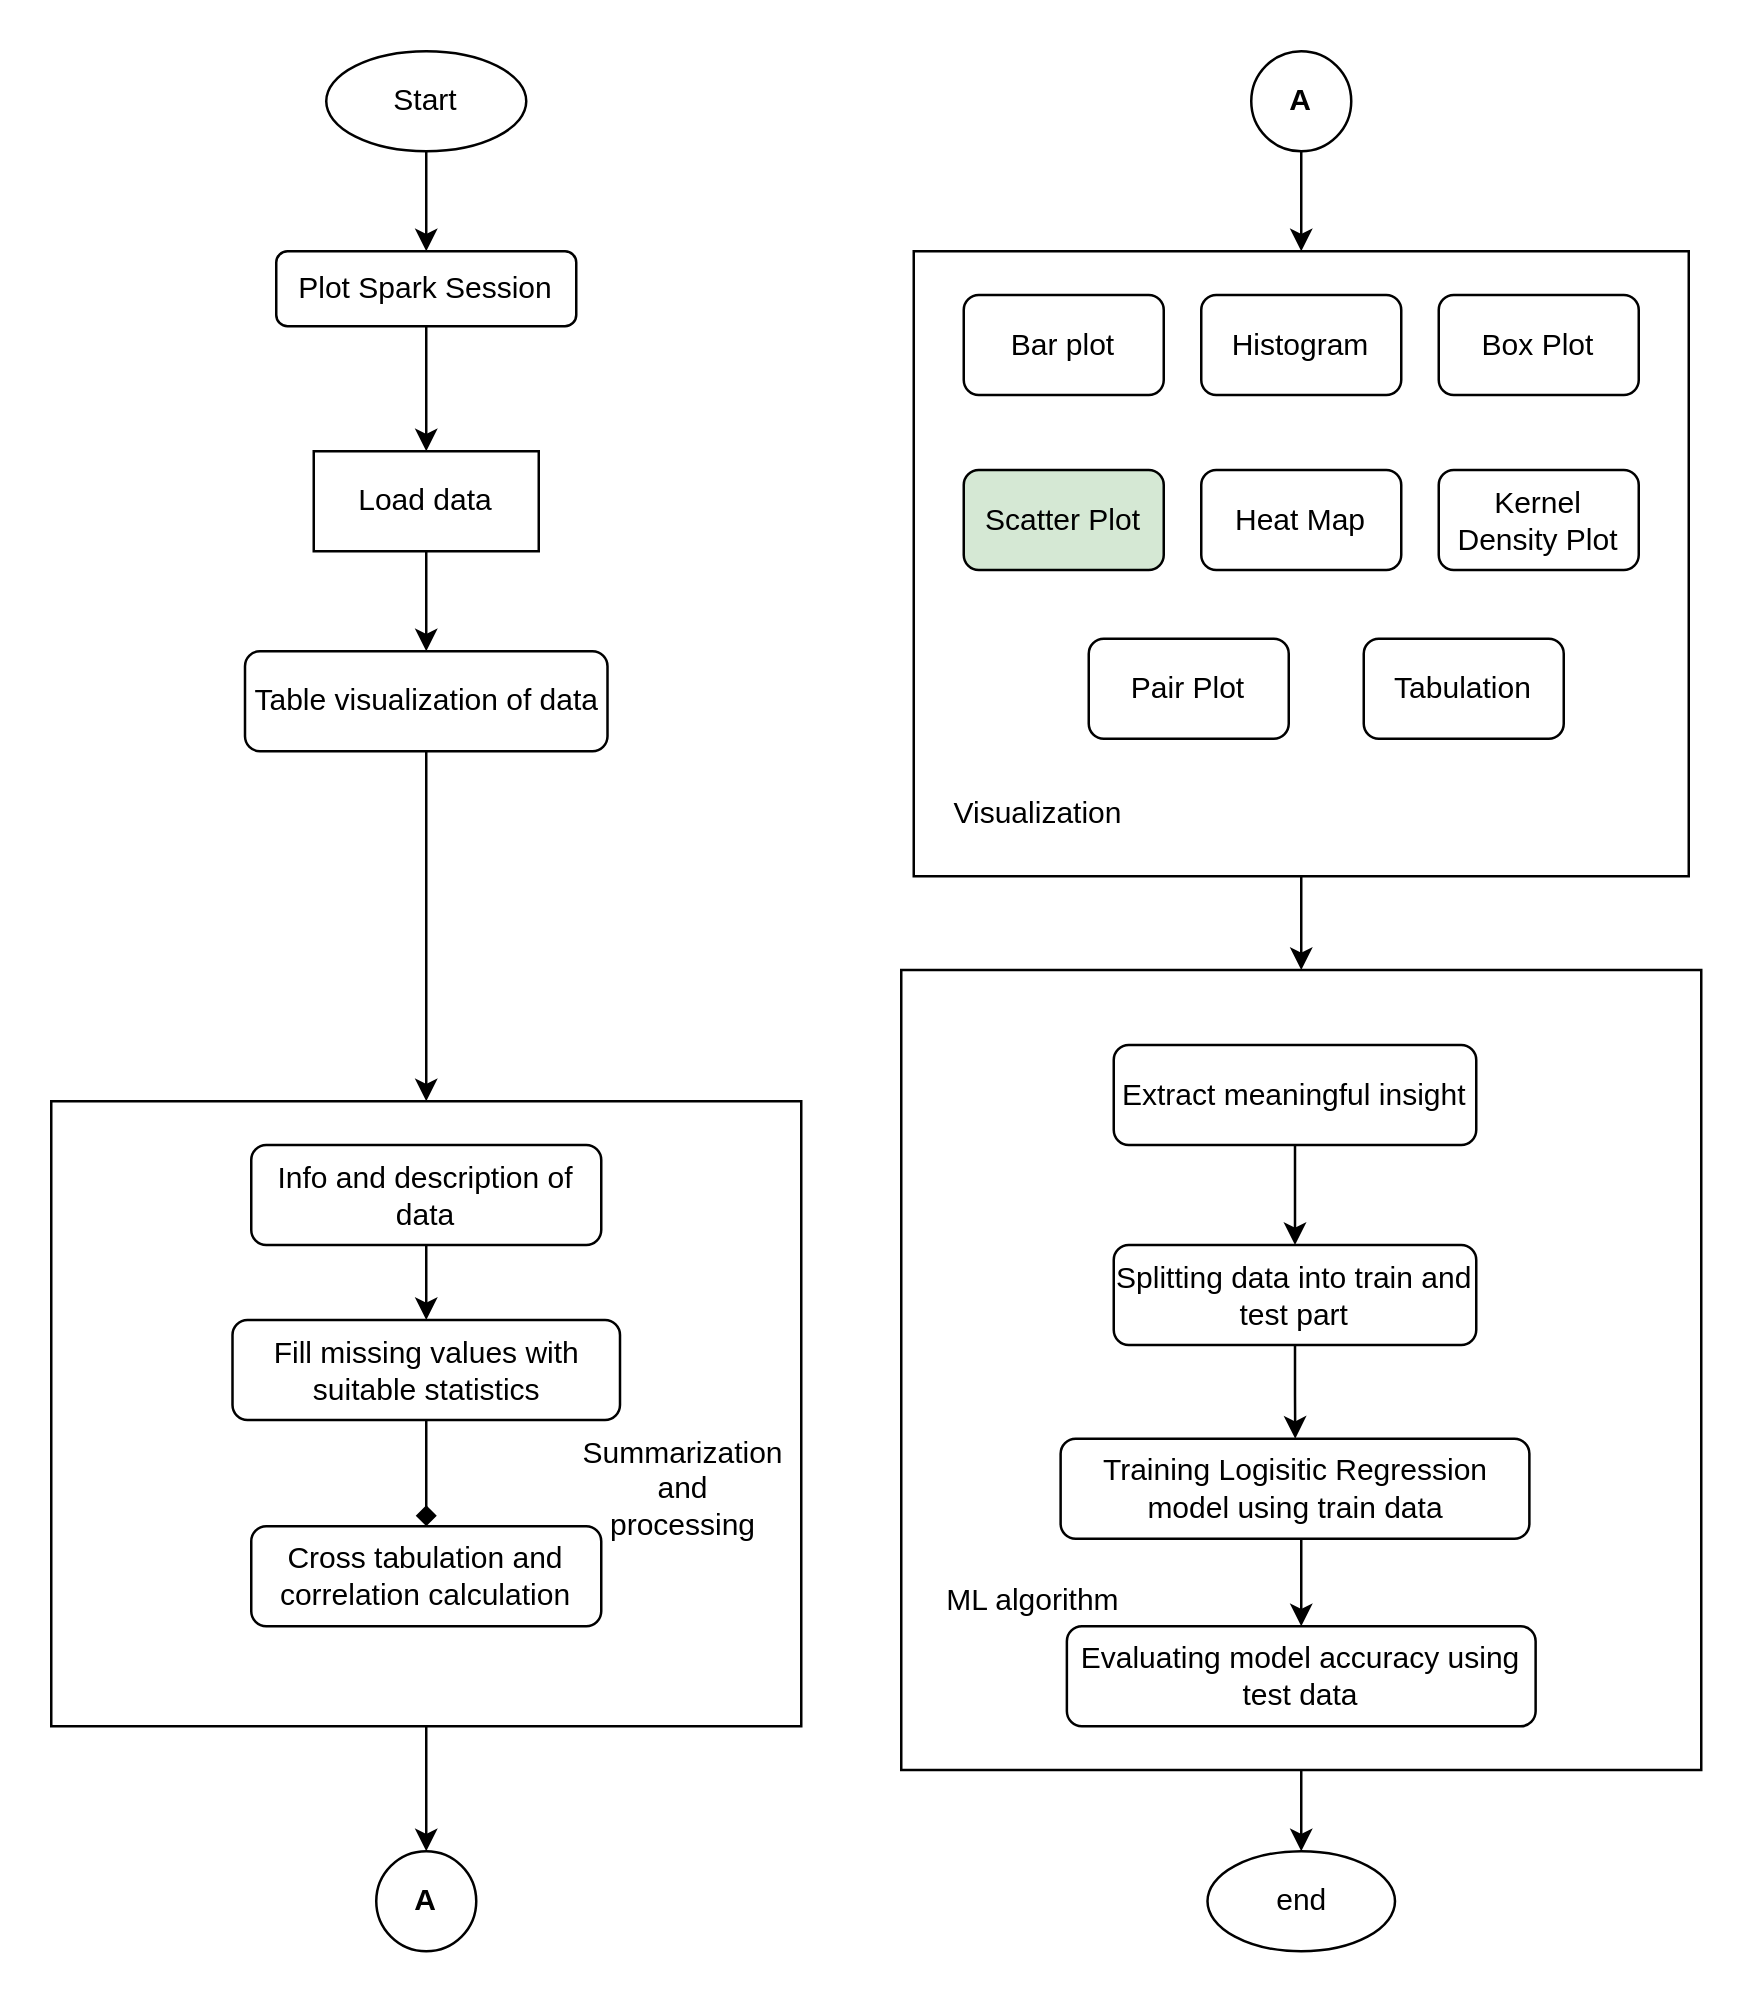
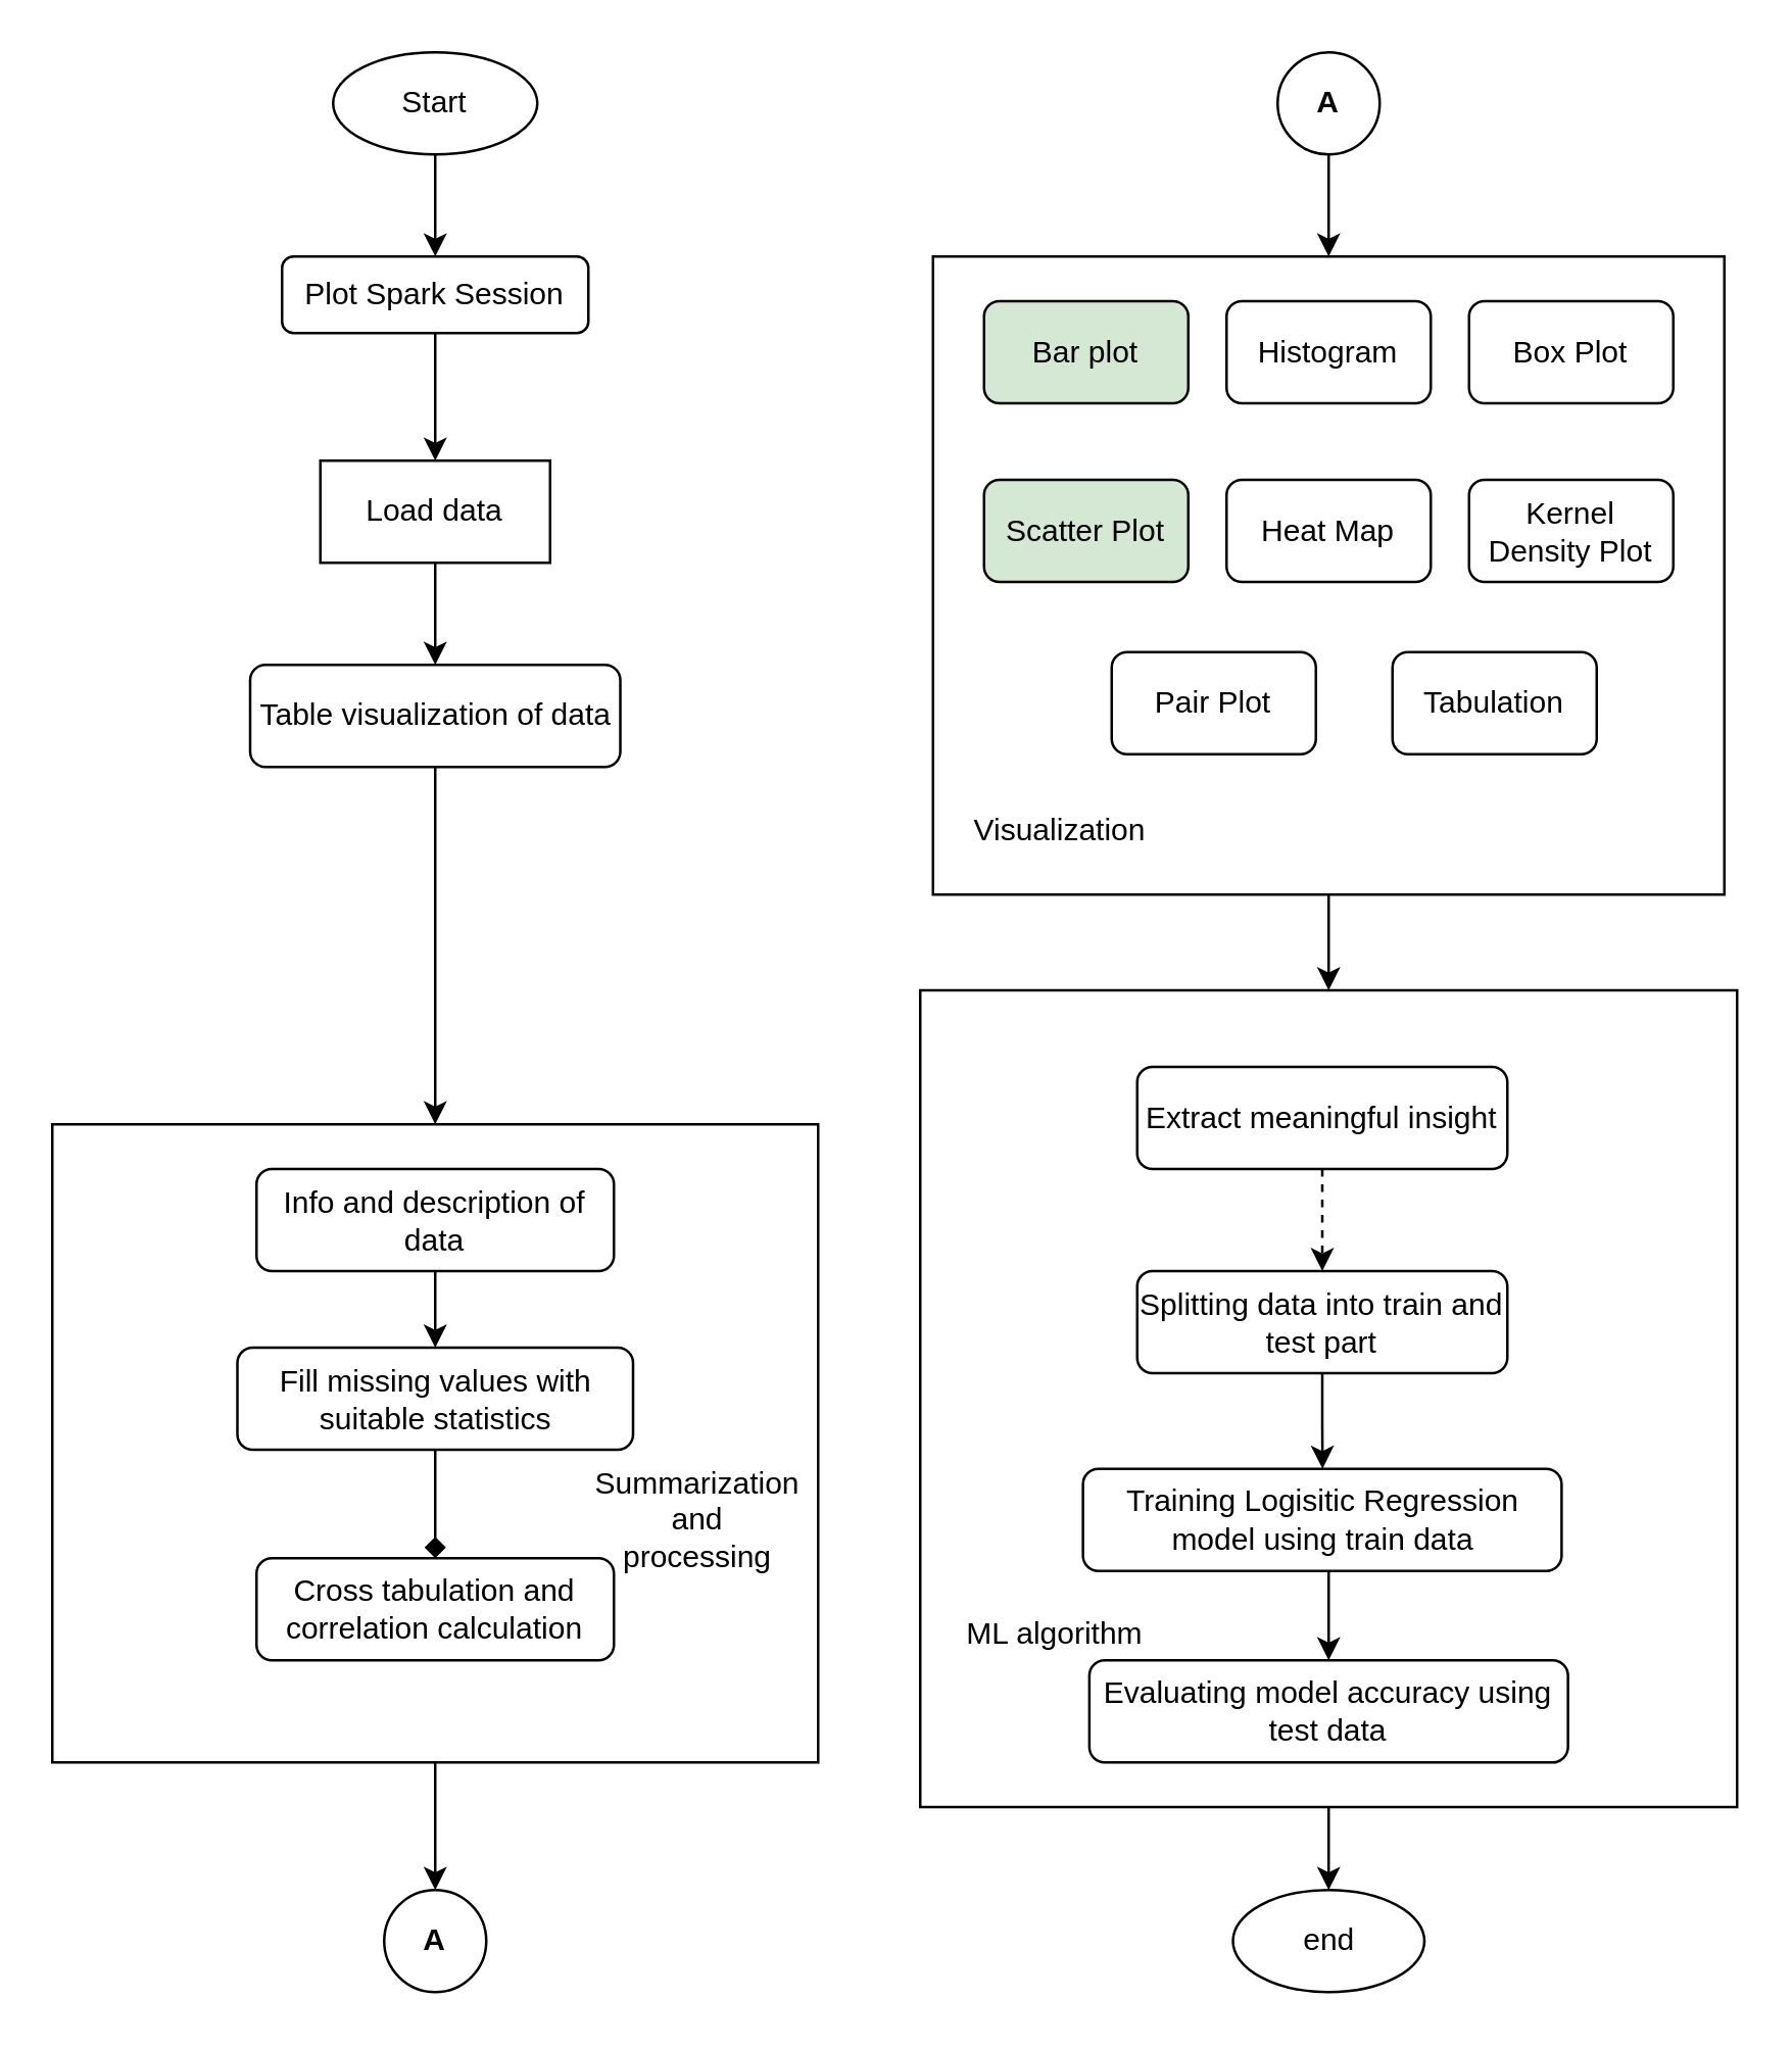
- <mxCell id="21" value="Bar plot" style="rounded=1;whiteSpace=wrap;html=1;" parent="1" vertex="1"><mxGeometry x="385" y="117.5" width="80" height="40" as="geometry" /></mxCell>
+ <mxCell id="21" value="Bar plot" style="rounded=1;whiteSpace=wrap;html=1;fillColor=#d5e8d4;" parent="1" vertex="1"><mxGeometry x="385" y="117.5" width="80" height="40" as="geometry" /></mxCell>
- <mxCell id="30" style="edgeStyle=orthogonalEdgeStyle;rounded=0;orthogonalLoop=1;jettySize=auto;html=1;exitX=0.5;exitY=1;exitDx=0;exitDy=0;entryX=0.5;entryY=0;entryDx=0;entryDy=0;" edge="1" parent="1" source="31" target="34"><mxGeometry relative="1" as="geometry" /></mxCell>
+ <mxCell id="30" style="edgeStyle=orthogonalEdgeStyle;rounded=0;orthogonalLoop=1;jettySize=auto;html=1;exitX=0.5;exitY=1;exitDx=0;exitDy=0;entryX=0.5;entryY=0;entryDx=0;entryDy=0;dashed=1;" edge="1" parent="1" source="31" target="34"><mxGeometry relative="1" as="geometry" /></mxCell>
